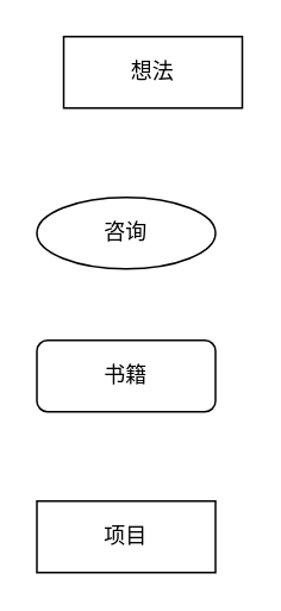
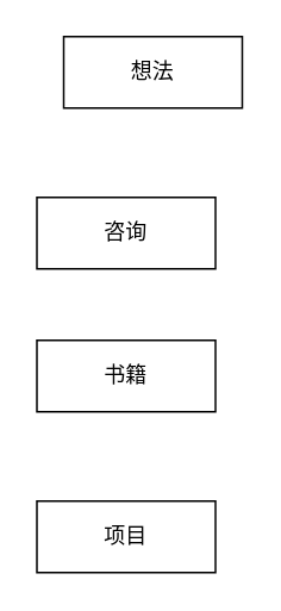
- <mxCell id="3" value="咨询" style="ellipse;whiteSpace=wrap;html=1;" vertex="1" parent="1"><mxGeometry x="20" y="110" width="100" height="40" as="geometry" /></mxCell>
+ <mxCell id="3" value="咨询" style="rounded=0;whiteSpace=wrap;html=1;" vertex="1" parent="1"><mxGeometry x="20" y="110" width="100" height="40" as="geometry" /></mxCell>
- <mxCell id="4" value="&lt;div&gt;书籍&lt;/div&gt;" style="whiteSpace=wrap;html=1;rounded=1;" vertex="1" parent="1"><mxGeometry x="20" y="190" width="100" height="40" as="geometry" /></mxCell>
+ <mxCell id="4" value="&lt;div&gt;书籍&lt;/div&gt;" style="rounded=0;whiteSpace=wrap;html=1;" vertex="1" parent="1"><mxGeometry x="20" y="190" width="100" height="40" as="geometry" /></mxCell>
